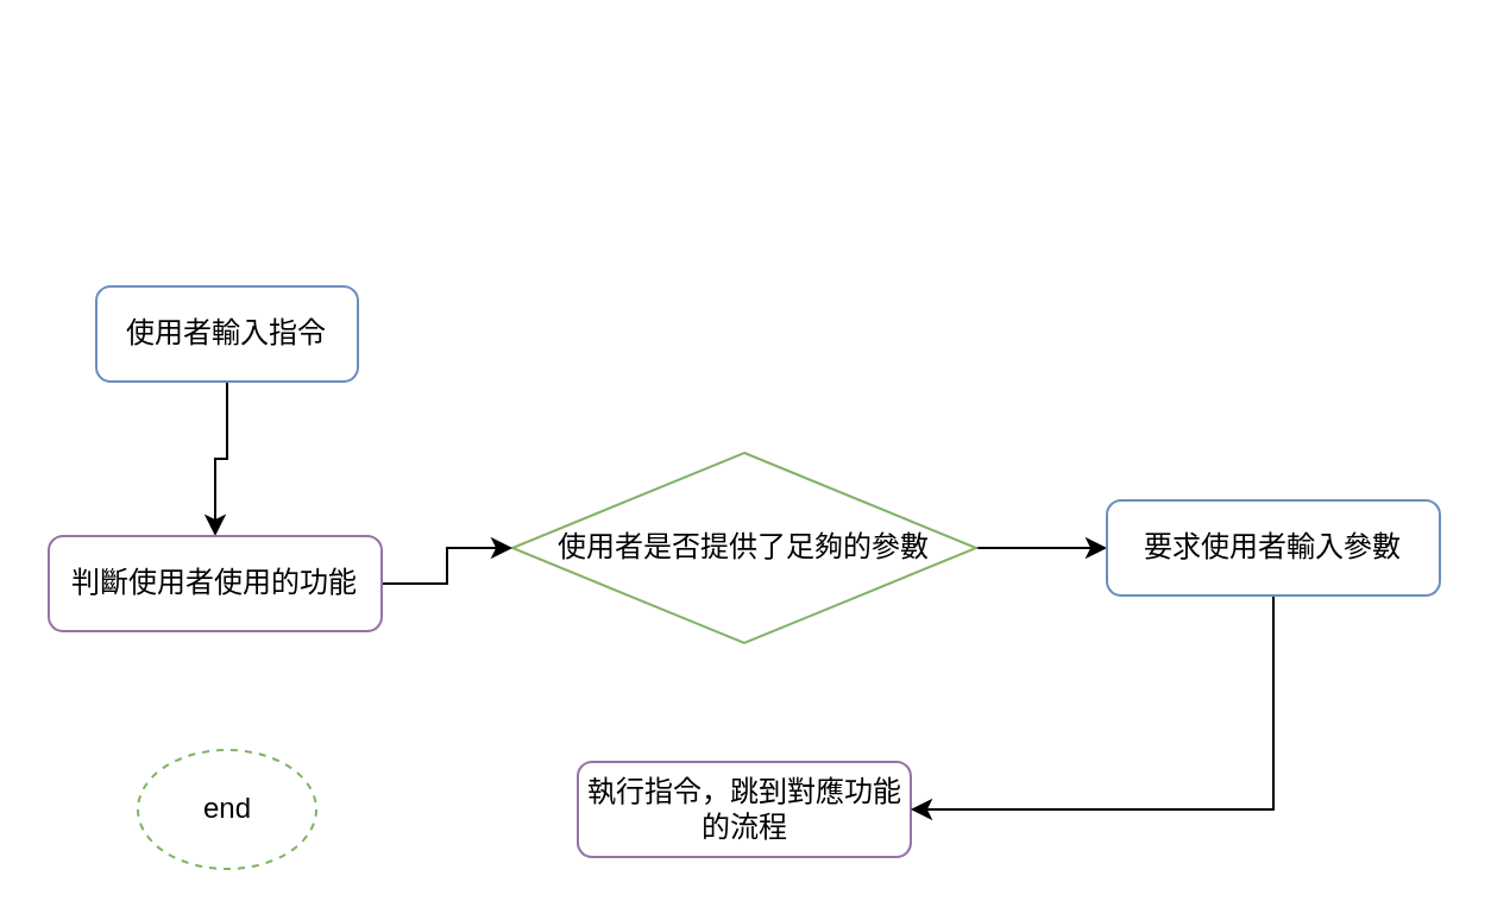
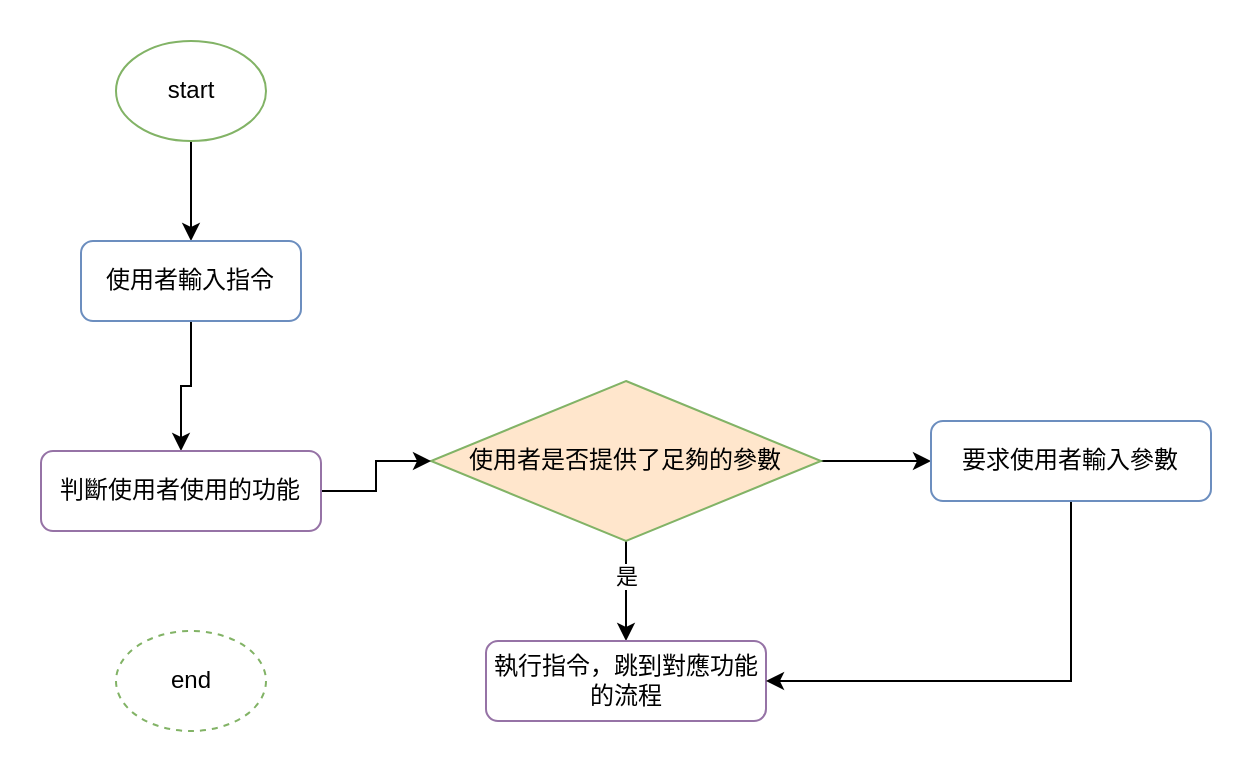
+ <mxCell id="3" value="start" style="ellipse;whiteSpace=wrap;html=1;fillColor=default;strokeColor=#82b366;" vertex="1" parent="1"><mxGeometry x="57.5" y="20" width="75" height="50" as="geometry" /></mxCell>
+ <mxCell id="2" style="edgeStyle=orthogonalEdgeStyle;rounded=0;orthogonalLoop=1;jettySize=auto;html=1;" edge="1" parent="1" source="3" target="5"><mxGeometry relative="1" as="geometry" /></mxCell>
- <mxCell id="9" value="使用者是否提供了足夠的參數" style="rhombus;whiteSpace=wrap;html=1;fillColor=#FFFFFF;strokeColor=#82b366;" vertex="1" parent="1"><mxGeometry x="215" y="190" width="195" height="80" as="geometry" /></mxCell>
+ <mxCell id="9" value="使用者是否提供了足夠的參數" style="rhombus;whiteSpace=wrap;html=1;fillColor=#ffe6cc;strokeColor=#82b366;" vertex="1" parent="1"><mxGeometry x="215" y="190" width="195" height="80" as="geometry" /></mxCell>
+ <mxCell id="6" style="edgeStyle=orthogonalEdgeStyle;rounded=0;orthogonalLoop=1;jettySize=auto;html=1;" edge="1" parent="1" source="9" target="12"><mxGeometry relative="1" as="geometry" /></mxCell>
+ <mxCell id="7" value="是" style="edgeLabel;html=1;align=center;verticalAlign=middle;resizable=0;points=[];" vertex="1" connectable="0" parent="6"><mxGeometry x="-0.331" relative="1" as="geometry"><mxPoint as="offset" /></mxGeometry></mxCell>
